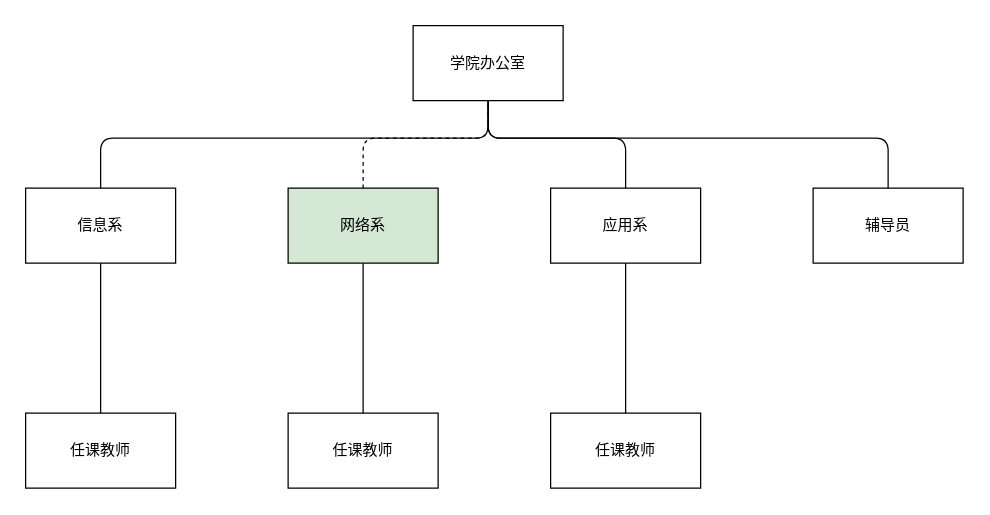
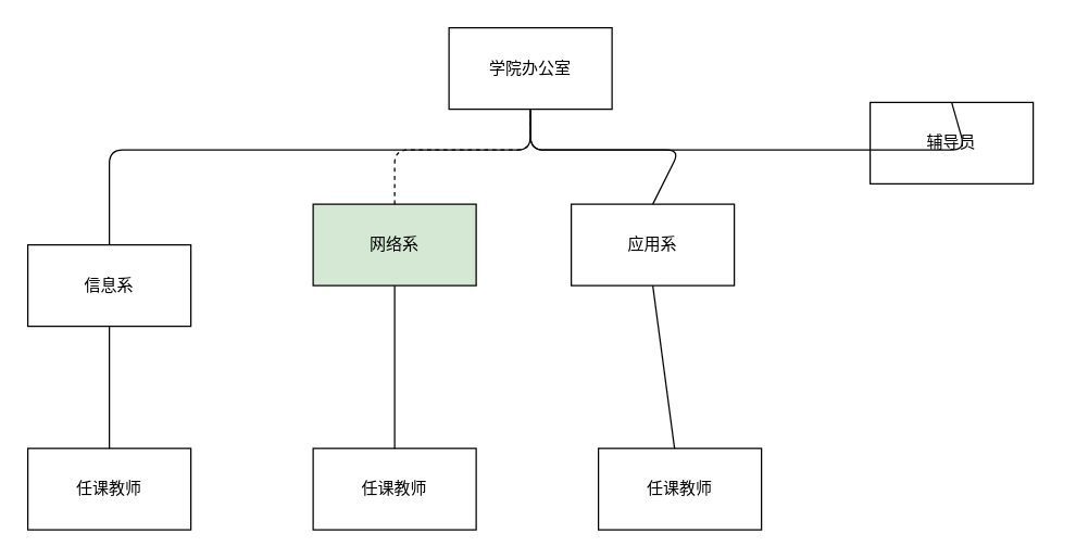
- <mxCell id="3" value="信息系" style="rounded=0;whiteSpace=wrap;html=1;" vertex="1" parent="1"><mxGeometry x="20" y="150" width="120" height="60" as="geometry" /></mxCell>
+ <mxCell id="3" value="信息系" style="rounded=0;whiteSpace=wrap;html=1;" vertex="1" parent="1"><mxGeometry x="20" y="180" width="120" height="60" as="geometry" /></mxCell>
- <mxCell id="5" value="应用系" style="rounded=0;whiteSpace=wrap;html=1;" vertex="1" parent="1"><mxGeometry x="440" y="150" width="120" height="60" as="geometry" /></mxCell>
+ <mxCell id="5" value="应用系" style="rounded=0;whiteSpace=wrap;html=1;" vertex="1" parent="1"><mxGeometry x="420" y="150" width="120" height="60" as="geometry" /></mxCell>
- <mxCell id="6" value="辅导员" style="rounded=0;whiteSpace=wrap;html=1;" vertex="1" parent="1"><mxGeometry x="650" y="150" width="120" height="60" as="geometry" /></mxCell>
+ <mxCell id="6" value="辅导员" style="rounded=0;whiteSpace=wrap;html=1;" vertex="1" parent="1"><mxGeometry x="640" y="75" width="120" height="60" as="geometry" /></mxCell>
